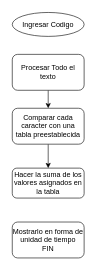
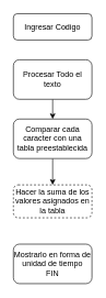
- <mxCell id="2" value="Ingresar Codigo" style="ellipse;whiteSpace=wrap;html=1;fontSize=12;glass=0;strokeWidth=1;shadow=0;" parent="1" vertex="1"><mxGeometry x="20" y="20" width="120" height="40" as="geometry" /></mxCell>
+ <mxCell id="2" value="Ingresar Codigo" style="rounded=1;whiteSpace=wrap;html=1;fontSize=12;glass=0;strokeWidth=1;shadow=0;" parent="1" vertex="1"><mxGeometry x="20" y="20" width="120" height="40" as="geometry" /></mxCell>
- <mxCell id="7" value="Hacer la suma de los valores asignados en la tabla" style="rounded=1;whiteSpace=wrap;html=1;" vertex="1" parent="1"><mxGeometry x="20" y="280" width="120" height="50" as="geometry" /></mxCell>
+ <mxCell id="7" value="Hacer la suma de los valores asignados en la tabla" style="rounded=1;whiteSpace=wrap;html=1;dashed=1;" vertex="1" parent="1"><mxGeometry x="20" y="280" width="120" height="50" as="geometry" /></mxCell>
